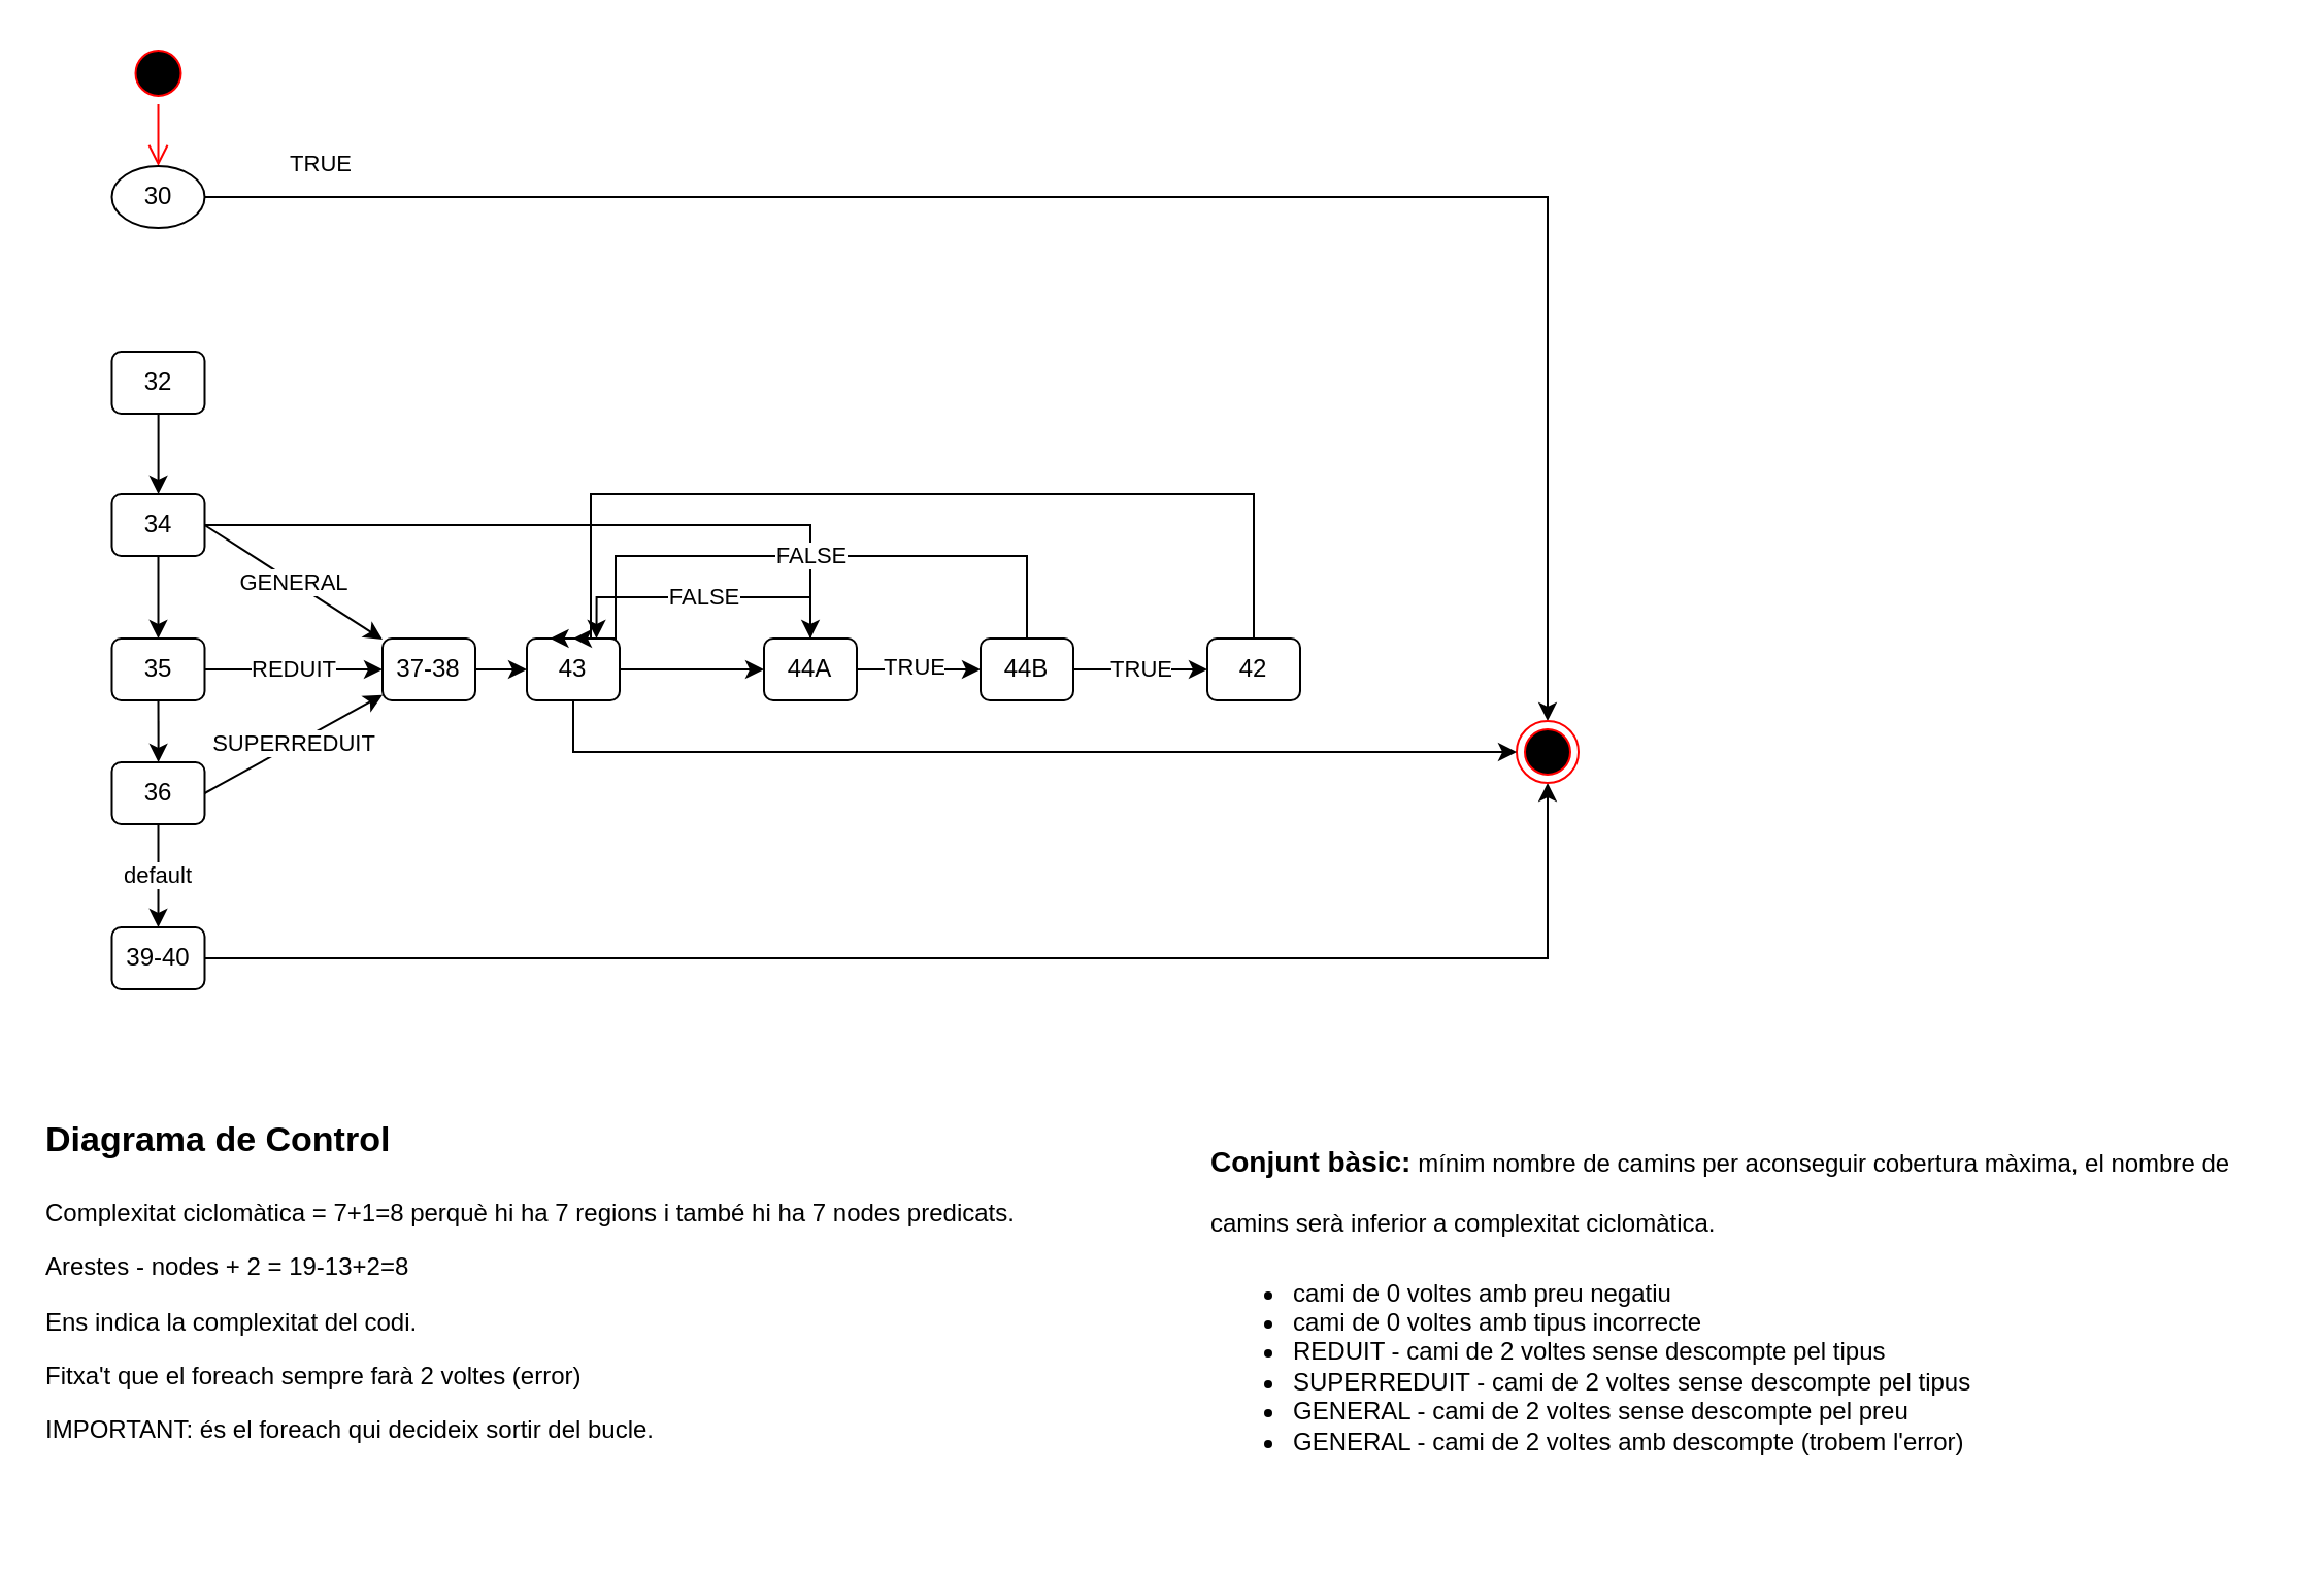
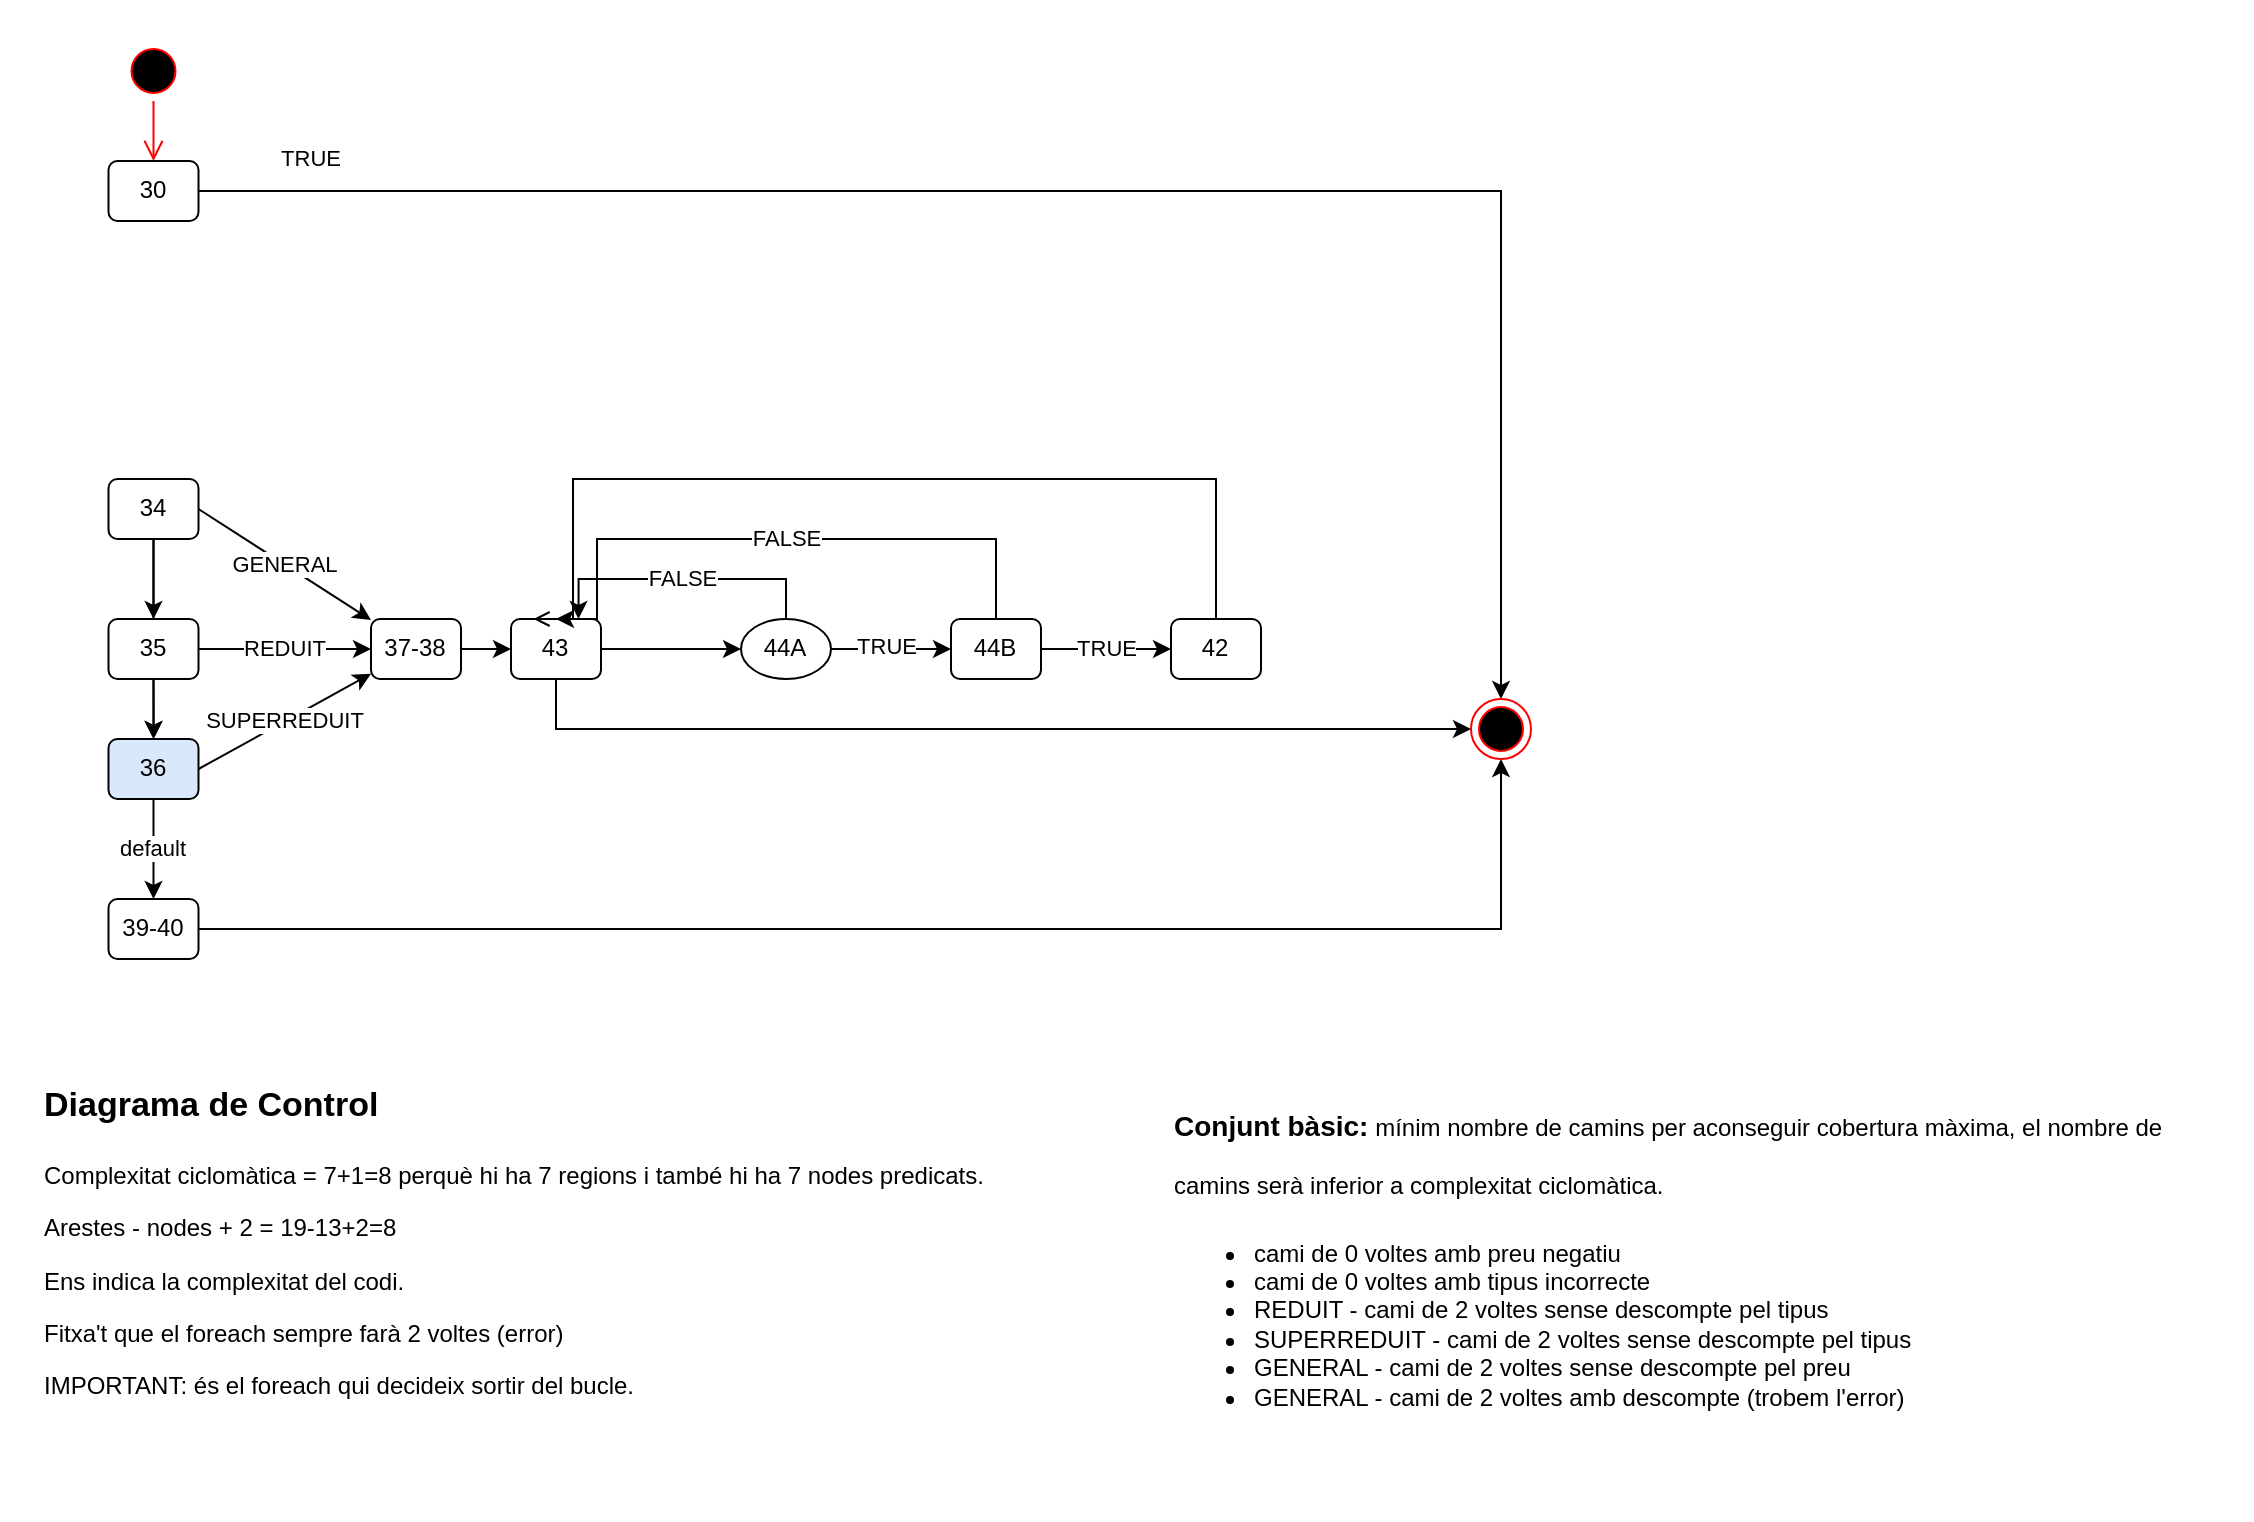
- <mxCell id="5" value="30" style="ellipse;whiteSpace=wrap;html=1;" parent="1" vertex="1"><mxGeometry x="53.75" y="80" width="45" height="30" as="geometry" /></mxCell>
+ <mxCell id="5" value="30" style="rounded=1;whiteSpace=wrap;html=1;" parent="1" vertex="1"><mxGeometry x="53.75" y="80" width="45" height="30" as="geometry" /></mxCell>
- <mxCell id="11" value="32" style="rounded=1;whiteSpace=wrap;html=1;" parent="1" vertex="1"><mxGeometry x="53.75" y="170" width="45" height="30" as="geometry" /></mxCell>
- <mxCell id="10" value="" style="edgeStyle=orthogonalEdgeStyle;rounded=0;orthogonalLoop=1;jettySize=auto;html=1;" parent="1" source="11" target="20" edge="1"><mxGeometry relative="1" as="geometry" /></mxCell>
- <mxCell id="19" value="" style="edgeStyle=orthogonalEdgeStyle;rounded=0;orthogonalLoop=1;jettySize=auto;html=1;" edge="1" parent="1" source="20" target="30"><mxGeometry relative="1" as="geometry" /></mxCell>
+ <mxCell id="19" value="" style="edgeStyle=orthogonalEdgeStyle;rounded=0;orthogonalLoop=1;jettySize=auto;html=1;" edge="1" parent="1" source="20" target="23"><mxGeometry relative="1" as="geometry" /></mxCell>
- <mxCell id="34" style="edgeStyle=orthogonalEdgeStyle;rounded=0;orthogonalLoop=1;jettySize=auto;html=1;exitX=0.5;exitY=0;exitDx=0;exitDy=0;entryX=0.25;entryY=0;entryDx=0;entryDy=0;" edge="1" parent="1" source="35" target="26"><mxGeometry relative="1" as="geometry"><Array as="points"><mxPoint x="608" y="239" /><mxPoint x="286" y="239" /></Array></mxGeometry></mxCell>
+ <mxCell id="34" style="edgeStyle=orthogonalEdgeStyle;rounded=0;orthogonalLoop=1;jettySize=auto;html=1;exitX=0.5;exitY=0;exitDx=0;exitDy=0;entryX=0.25;entryY=0;entryDx=0;entryDy=0;endArrow=open;" edge="1" parent="1" source="35" target="26"><mxGeometry relative="1" as="geometry"><Array as="points"><mxPoint x="608" y="239" /><mxPoint x="286" y="239" /></Array></mxGeometry></mxCell>
- <mxCell id="30" value="44A" style="rounded=1;whiteSpace=wrap;html=1;" vertex="1" parent="1"><mxGeometry x="370" y="309" width="45" height="30" as="geometry" /></mxCell>
+ <mxCell id="30" value="44A" style="ellipse;whiteSpace=wrap;html=1;" vertex="1" parent="1"><mxGeometry x="370" y="309" width="45" height="30" as="geometry" /></mxCell>
- <mxCell id="23" value="36" style="rounded=1;whiteSpace=wrap;html=1;" parent="1" vertex="1"><mxGeometry x="53.75" y="369" width="45" height="30" as="geometry" /></mxCell>
+ <mxCell id="23" value="36" style="rounded=1;whiteSpace=wrap;html=1;fillColor=#dae8fc;" parent="1" vertex="1"><mxGeometry x="53.75" y="369" width="45" height="30" as="geometry" /></mxCell>
